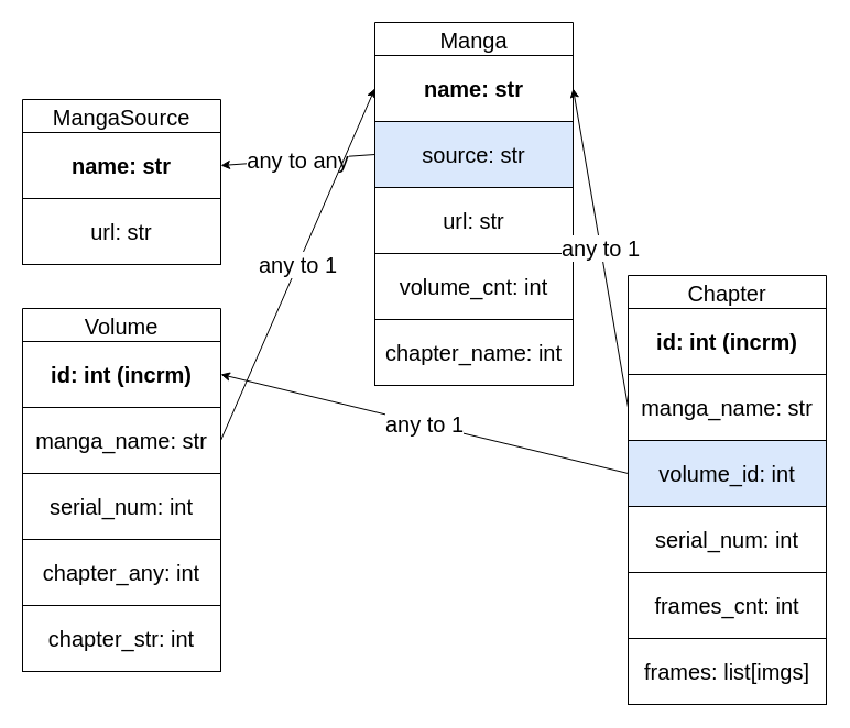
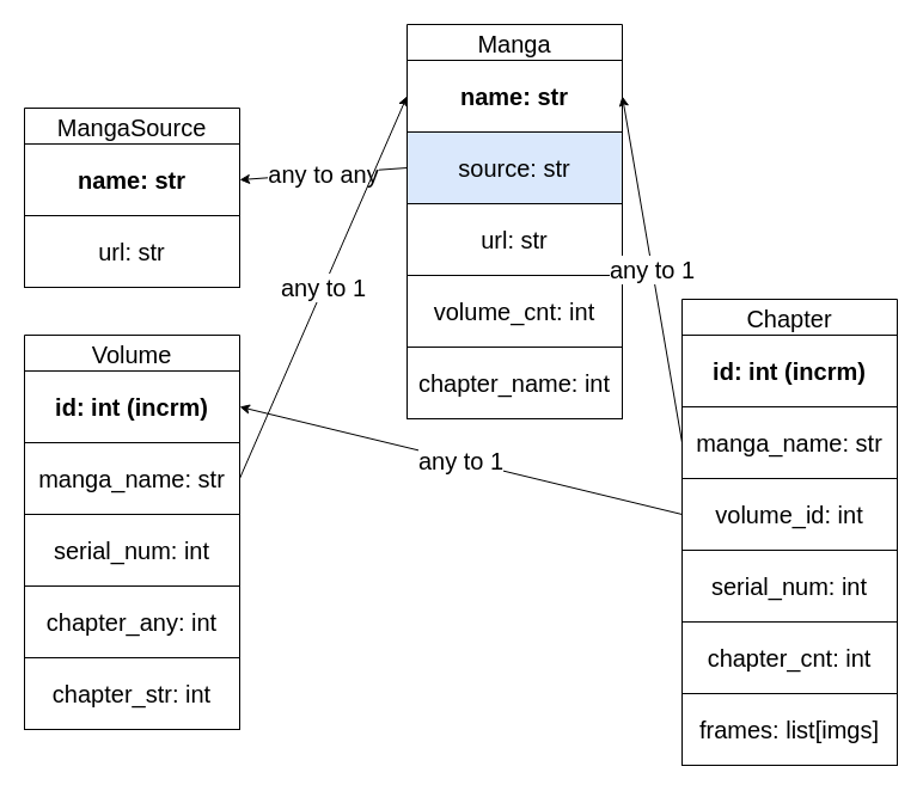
- <mxCell id="22" value="volume_id: int" style="rounded=0;whiteSpace=wrap;html=1;fontFamily=Helvetica;fontSize=20;fillColor=#dae8fc;" vertex="1" parent="19"><mxGeometry y="150" width="180" height="60" as="geometry" /></mxCell>
+ <mxCell id="22" value="volume_id: int" style="rounded=0;whiteSpace=wrap;html=1;fontFamily=Helvetica;fontSize=20;" vertex="1" parent="19"><mxGeometry y="150" width="180" height="60" as="geometry" /></mxCell>
- <mxCell id="24" value="frames_cnt: int" style="rounded=0;whiteSpace=wrap;html=1;fontFamily=Helvetica;fontSize=20;" vertex="1" parent="19"><mxGeometry y="270" width="180" height="60" as="geometry" /></mxCell>
+ <mxCell id="24" value="chapter_cnt: int" style="rounded=0;whiteSpace=wrap;html=1;fontFamily=Helvetica;fontSize=20;" vertex="1" parent="19"><mxGeometry y="270" width="180" height="60" as="geometry" /></mxCell>
